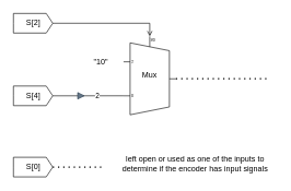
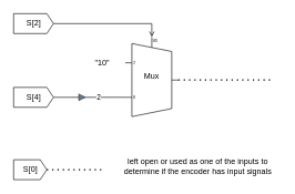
- <mxCell id="8" value="S[0]" style="html=1;shadow=0;dashed=0;align=center;verticalAlign=middle;shape=mxgraph.arrows2.arrow;dy=0;dx=10;notch=0;" vertex="1" parent="1"><mxGeometry x="20" y="240" width="60" height="30" as="geometry" /></mxCell>
+ <mxCell id="8" value="S[0]" style="html=1;shadow=0;dashed=0;align=center;verticalAlign=middle;shape=mxgraph.arrows2.arrow;dy=0;dx=10;notch=0;" vertex="1" parent="1"><mxGeometry x="20" y="240" width="50" height="30" as="geometry" /></mxCell>
